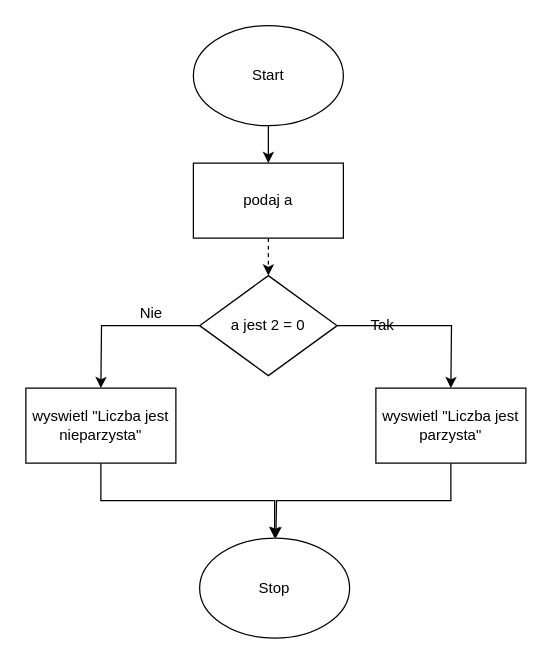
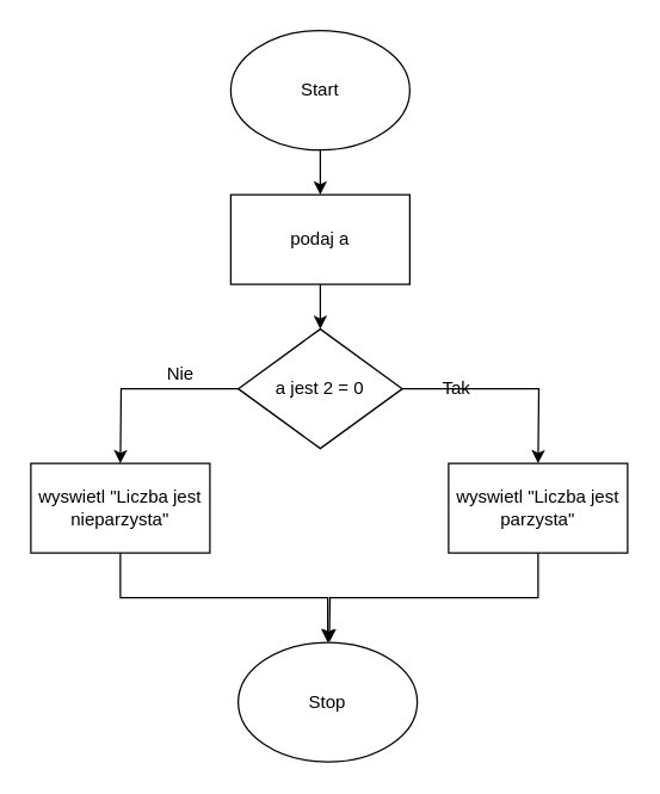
- <mxCell id="4" style="edgeStyle=orthogonalEdgeStyle;rounded=0;orthogonalLoop=1;jettySize=auto;html=1;exitX=0.5;exitY=1;exitDx=0;exitDy=0;entryX=0.5;entryY=0;entryDx=0;entryDy=0;dashed=1;" edge="1" parent="1" source="5" target="8"><mxGeometry relative="1" as="geometry" /></mxCell>
+ <mxCell id="4" style="edgeStyle=orthogonalEdgeStyle;rounded=0;orthogonalLoop=1;jettySize=auto;html=1;exitX=0.5;exitY=1;exitDx=0;exitDy=0;entryX=0.5;entryY=0;entryDx=0;entryDy=0;" edge="1" parent="1" source="5" target="8"><mxGeometry relative="1" as="geometry" /></mxCell>
